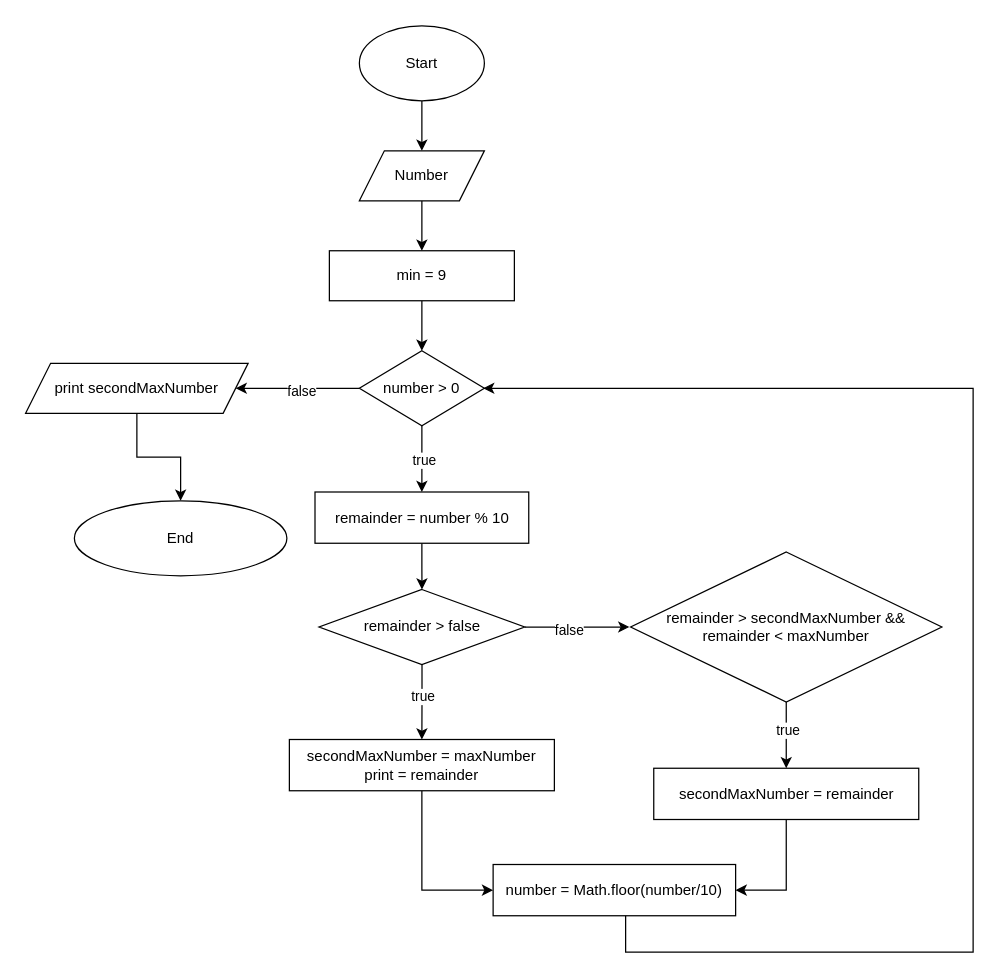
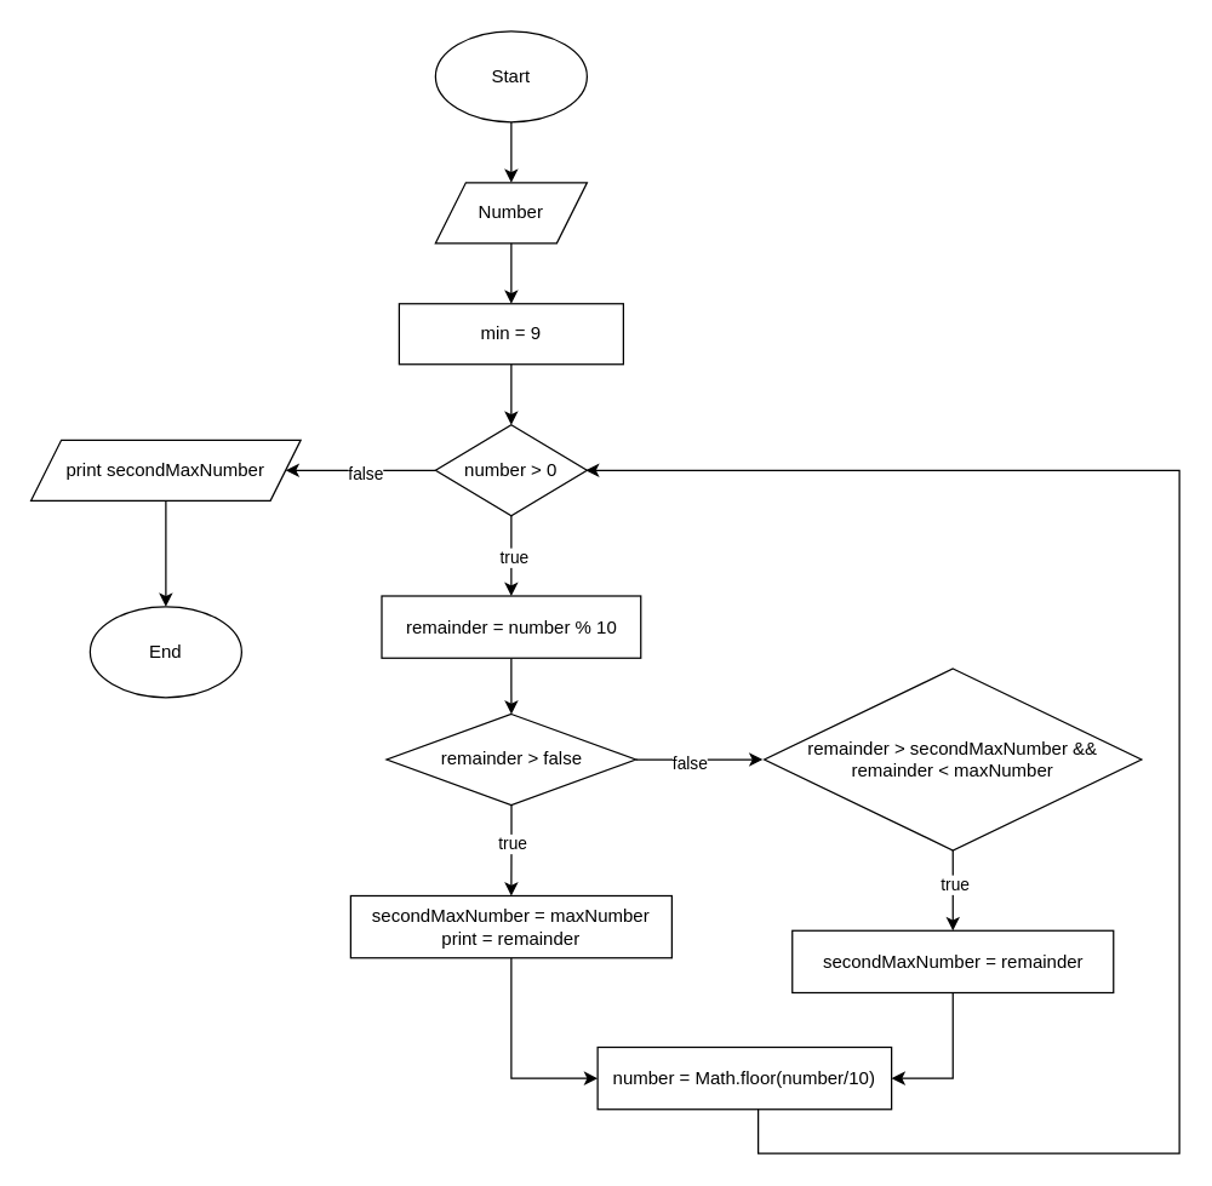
- <mxCell id="17" value="End" style="ellipse;whiteSpace=wrap;html=1;" vertex="1" parent="1"><mxGeometry x="59" y="400" width="170" height="60" as="geometry" /></mxCell>
+ <mxCell id="17" value="End" style="ellipse;whiteSpace=wrap;html=1;" vertex="1" parent="1"><mxGeometry x="59" y="400" width="100" height="60" as="geometry" /></mxCell>
